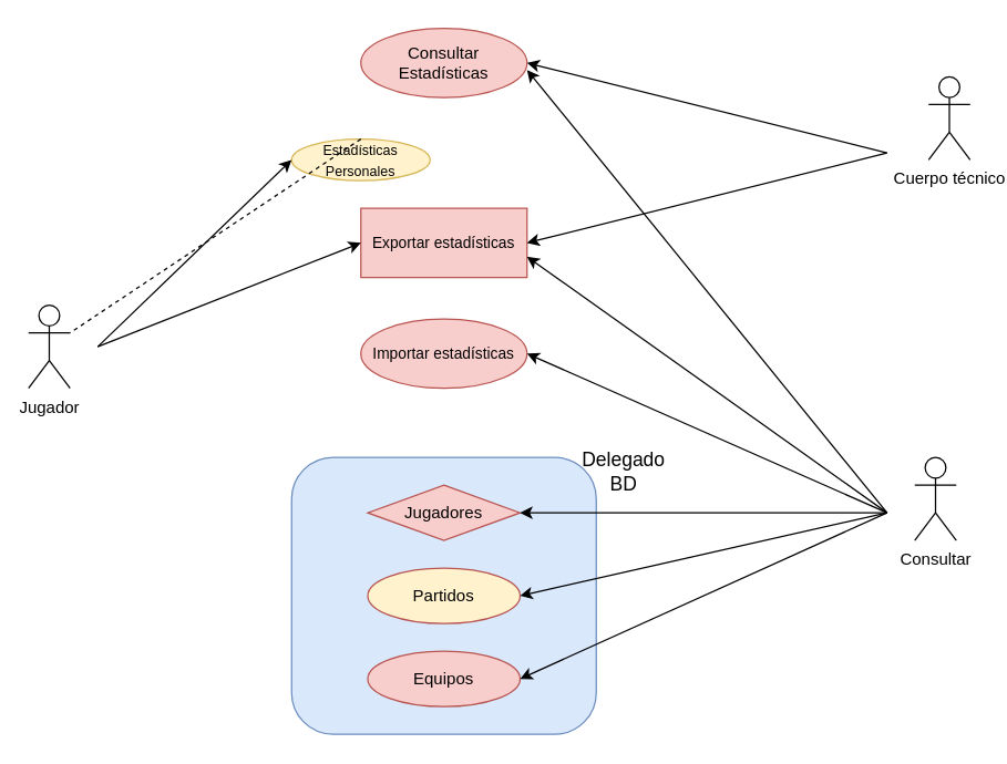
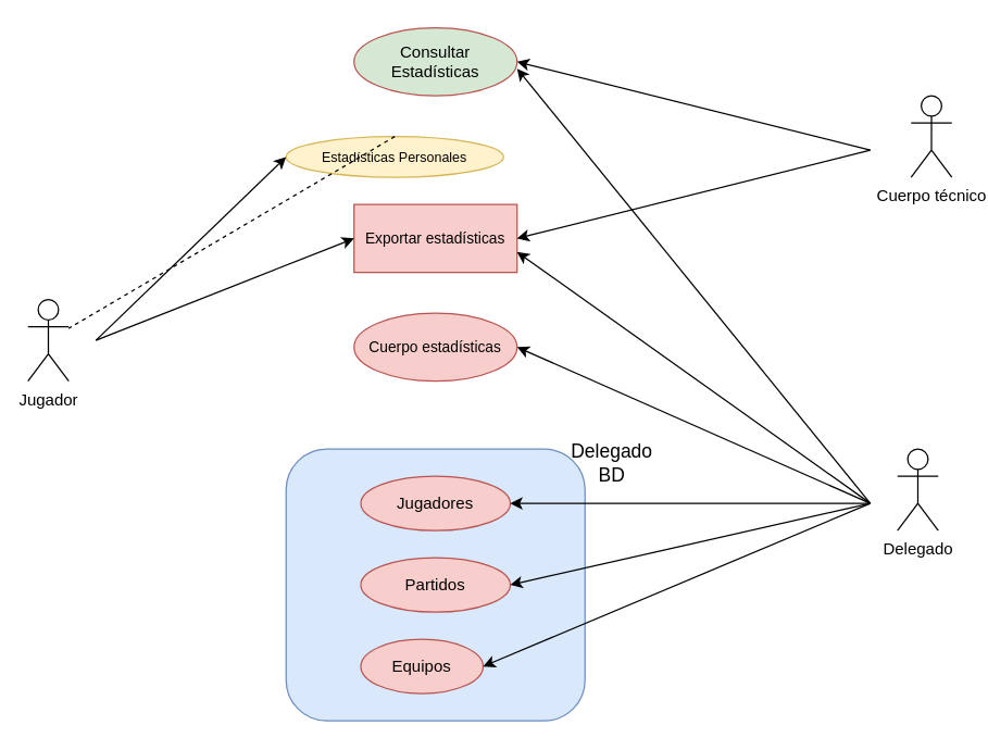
- <mxCell id="6" value="Consultar Estadísticas" style="ellipse;whiteSpace=wrap;html=1;fillColor=#f8cecc;strokeColor=#b85450;" vertex="1" parent="1"><mxGeometry x="260" y="20" width="120" height="50" as="geometry" /></mxCell>
+ <mxCell id="6" value="Consultar Estadísticas" style="ellipse;whiteSpace=wrap;html=1;fillColor=#d5e8d4;strokeColor=#b85450;" vertex="1" parent="1"><mxGeometry x="260" y="20" width="120" height="50" as="geometry" /></mxCell>
- <mxCell id="4" value="&lt;div&gt;Cuerpo técnico&lt;/div&gt;&lt;div&gt;&lt;br&gt;&lt;/div&gt;" style="shape=umlActor;verticalLabelPosition=bottom;labelBackgroundColor=#ffffff;verticalAlign=top;html=1;" vertex="1" parent="1"><mxGeometry x="670" y="55" width="30" height="60" as="geometry" /></mxCell>
+ <mxCell id="4" value="&lt;div&gt;Cuerpo técnico&lt;/div&gt;&lt;div&gt;&lt;br&gt;&lt;/div&gt;" style="shape=umlActor;verticalLabelPosition=bottom;labelBackgroundColor=#ffffff;verticalAlign=top;html=1;" vertex="1" parent="1"><mxGeometry x="670" y="70" width="30" height="60" as="geometry" /></mxCell>
- <mxCell id="7" value="&lt;font style=&quot;font-size: 10px&quot;&gt;Estadísticas Personales&lt;/font&gt;" style="ellipse;whiteSpace=wrap;html=1;fillColor=#fff2cc;strokeColor=#d6b656;" vertex="1" parent="1"><mxGeometry x="210" y="100" width="100" height="30" as="geometry" /></mxCell>
+ <mxCell id="7" value="&lt;font style=&quot;font-size: 10px&quot;&gt;Estadísticas Personales&lt;/font&gt;" style="ellipse;whiteSpace=wrap;html=1;fillColor=#fff2cc;strokeColor=#d6b656;" vertex="1" parent="1"><mxGeometry x="210" y="100" width="160" height="30" as="geometry" /></mxCell>
- <mxCell id="9" value="&lt;font style=&quot;font-size: 11px&quot;&gt;Importar estadísticas&lt;/font&gt;" style="ellipse;whiteSpace=wrap;html=1;fillColor=#f8cecc;strokeColor=#b85450;" vertex="1" parent="1"><mxGeometry x="260" y="230" width="120" height="50" as="geometry" /></mxCell>
+ <mxCell id="9" value="&lt;font style=&quot;font-size: 11px&quot;&gt;Cuerpo estadísticas&lt;/font&gt;" style="ellipse;whiteSpace=wrap;html=1;fillColor=#f8cecc;strokeColor=#b85450;" vertex="1" parent="1"><mxGeometry x="260" y="230" width="120" height="50" as="geometry" /></mxCell>
- <mxCell id="10" value="Jugadores" style="rhombus;whiteSpace=wrap;html=1;fillColor=#f8cecc;strokeColor=#b85450;" vertex="1" parent="1"><mxGeometry x="265" y="350" width="110" height="40" as="geometry" /></mxCell>
+ <mxCell id="10" value="Jugadores" style="ellipse;whiteSpace=wrap;html=1;fillColor=#f8cecc;strokeColor=#b85450;" vertex="1" parent="1"><mxGeometry x="265" y="350" width="110" height="40" as="geometry" /></mxCell>
- <mxCell id="5" value="Consultar" style="shape=umlActor;verticalLabelPosition=bottom;labelBackgroundColor=#ffffff;verticalAlign=top;html=1;" vertex="1" parent="1"><mxGeometry x="660" y="330" width="30" height="60" as="geometry" /></mxCell>
+ <mxCell id="5" value="Delegado" style="shape=umlActor;verticalLabelPosition=bottom;labelBackgroundColor=#ffffff;verticalAlign=top;html=1;" vertex="1" parent="1"><mxGeometry x="660" y="330" width="30" height="60" as="geometry" /></mxCell>
- <mxCell id="11" value="Partidos" style="ellipse;whiteSpace=wrap;html=1;fillColor=#fff2cc;strokeColor=#b85450;" vertex="1" parent="1"><mxGeometry x="265" y="410" width="110" height="40" as="geometry" /></mxCell>
+ <mxCell id="11" value="Partidos" style="ellipse;whiteSpace=wrap;html=1;fillColor=#f8cecc;strokeColor=#b85450;" vertex="1" parent="1"><mxGeometry x="265" y="410" width="110" height="40" as="geometry" /></mxCell>
- <mxCell id="12" value="Equipos" style="ellipse;whiteSpace=wrap;html=1;fillColor=#f8cecc;strokeColor=#b85450;" vertex="1" parent="1"><mxGeometry x="265" y="470" width="110" height="40" as="geometry" /></mxCell>
+ <mxCell id="12" value="Equipos" style="ellipse;whiteSpace=wrap;html=1;fillColor=#f8cecc;strokeColor=#b85450;" vertex="1" parent="1"><mxGeometry x="265" y="470" width="90" height="40" as="geometry" /></mxCell>
